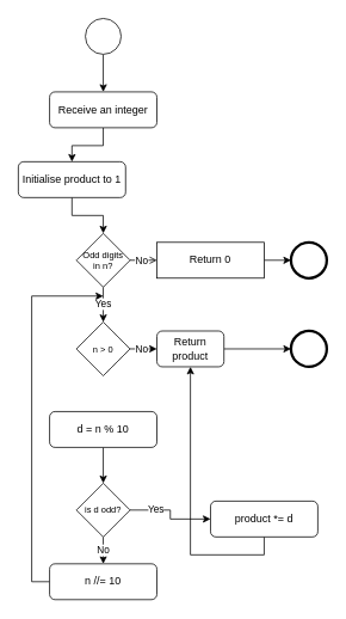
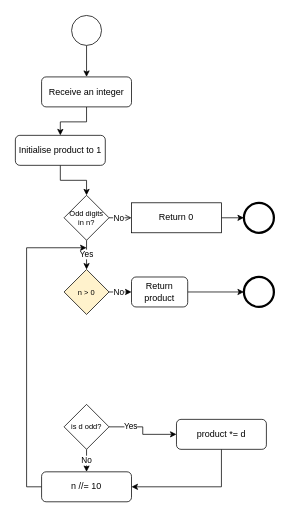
- <mxCell id="17" value="n &amp;gt; 0" style="rhombus;whiteSpace=wrap;html=1;fontSize=10;" vertex="1" parent="1"><mxGeometry x="85" y="359" width="60" height="60" as="geometry" /></mxCell>
+ <mxCell id="17" value="n &amp;gt; 0" style="rhombus;whiteSpace=wrap;html=1;fontSize=10;fillColor=#fff2cc;" vertex="1" parent="1"><mxGeometry x="85" y="359" width="60" height="60" as="geometry" /></mxCell>
- <mxCell id="11" value="d = n % 10" style="rounded=1;whiteSpace=wrap;html=1;" vertex="1" parent="1"><mxGeometry x="55" y="459" width="120" height="40" as="geometry" /></mxCell>
- <mxCell id="10" style="edgeStyle=orthogonalEdgeStyle;rounded=0;orthogonalLoop=1;jettySize=auto;html=1;exitX=0.5;exitY=1;exitDx=0;exitDy=0;entryX=0.5;entryY=0;entryDx=0;entryDy=0;" edge="1" parent="1" source="11" target="21"><mxGeometry relative="1" as="geometry" /></mxCell>
- <mxCell id="22" style="edgeStyle=orthogonalEdgeStyle;rounded=0;orthogonalLoop=1;jettySize=auto;html=1;exitX=0.5;exitY=1;exitDx=0;exitDy=0;" edge="1" parent="1" source="23" target="28"><mxGeometry relative="1" as="geometry" /></mxCell>
+ <mxCell id="22" style="edgeStyle=orthogonalEdgeStyle;rounded=0;orthogonalLoop=1;jettySize=auto;html=1;exitX=0.5;exitY=1;exitDx=0;exitDy=0;entryX=1;entryY=0.5;entryDx=0;entryDy=0;" edge="1" parent="1" source="23" target="30"><mxGeometry relative="1" as="geometry" /></mxCell>
